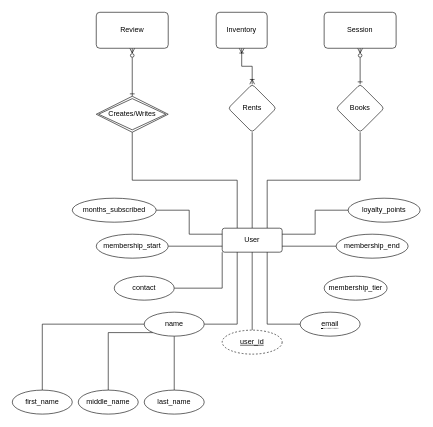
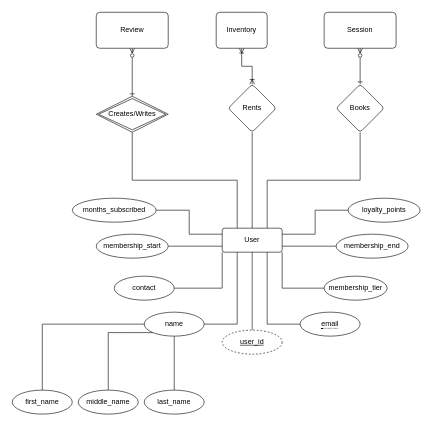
+ <mxCell id="24" style="edgeStyle=orthogonalEdgeStyle;rounded=0;orthogonalLoop=1;jettySize=auto;html=1;entryX=1;entryY=1;entryDx=0;entryDy=0;endArrow=none;endFill=0;" edge="1" parent="1" source="25" target="5"><mxGeometry relative="1" as="geometry" /></mxCell>
